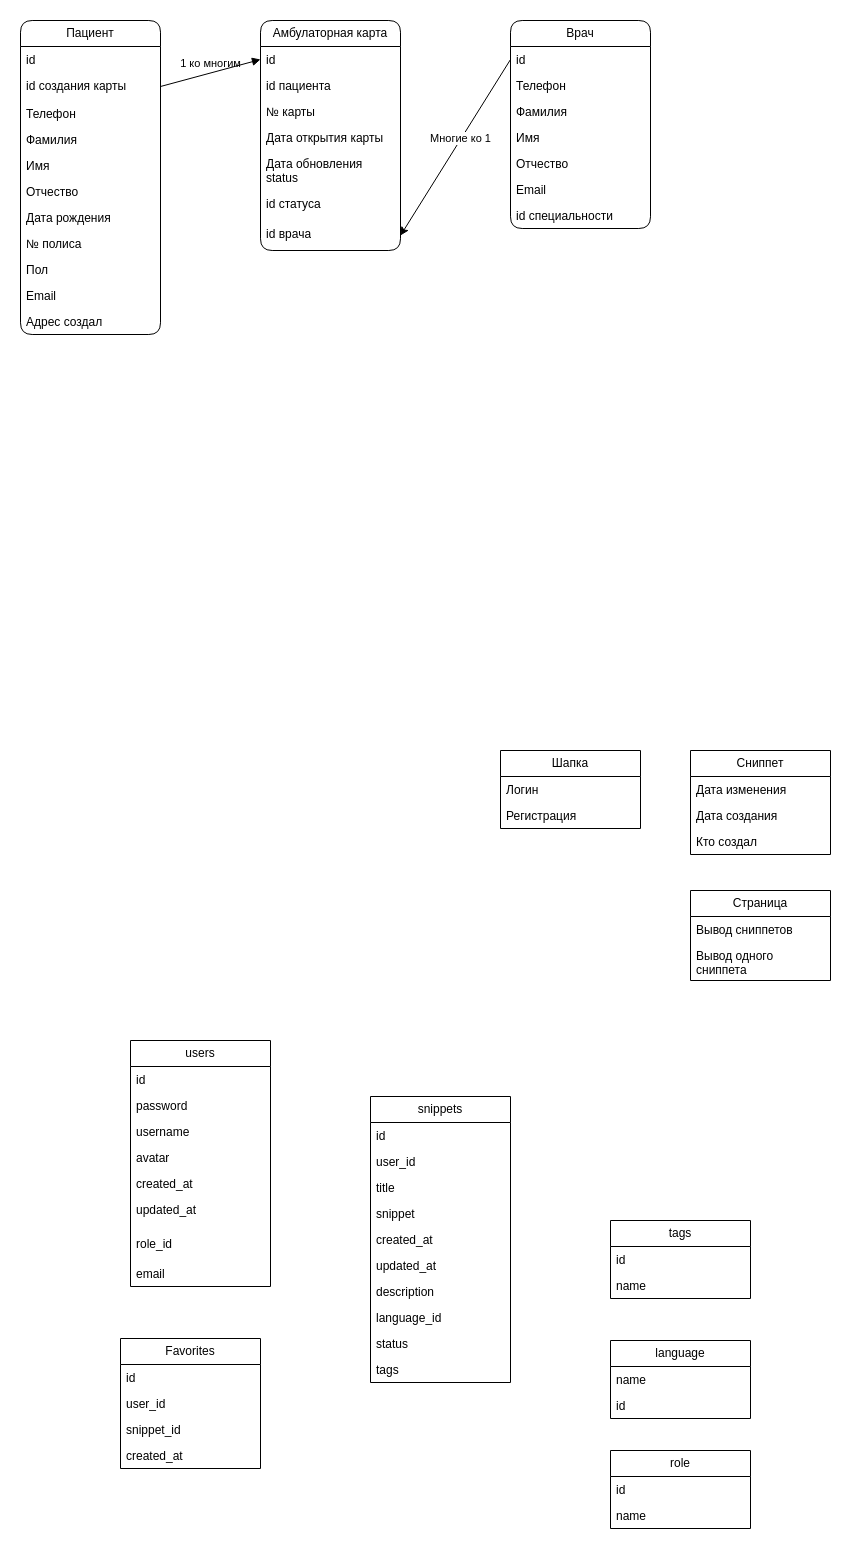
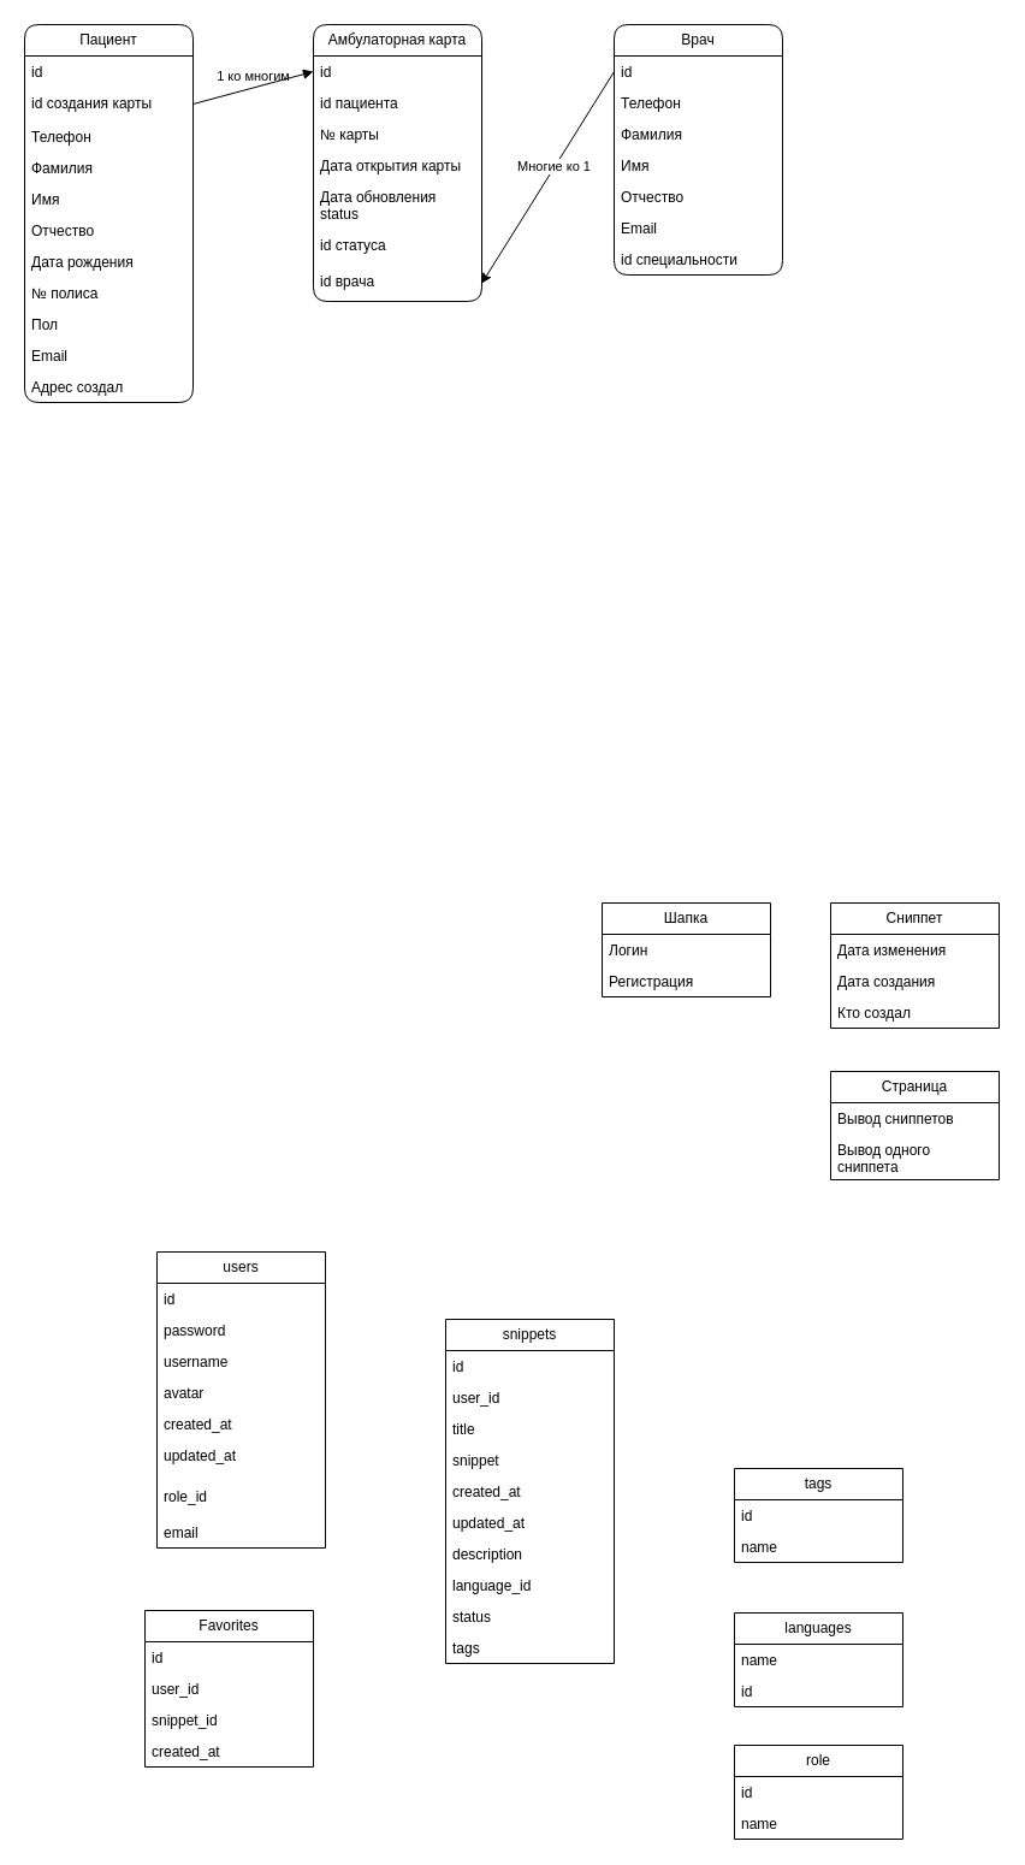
- <mxCell id="64" value="language" style="swimlane;fontStyle=0;childLayout=stackLayout;horizontal=1;startSize=26;fillColor=none;horizontalStack=0;resizeParent=1;resizeParentMax=0;resizeLast=0;collapsible=1;marginBottom=0;whiteSpace=wrap;html=1;" parent="1" vertex="1"><mxGeometry x="610" y="1340" width="140" height="78" as="geometry" /></mxCell>
+ <mxCell id="64" value="languages" style="swimlane;fontStyle=0;childLayout=stackLayout;horizontal=1;startSize=26;fillColor=none;horizontalStack=0;resizeParent=1;resizeParentMax=0;resizeLast=0;collapsible=1;marginBottom=0;whiteSpace=wrap;html=1;" parent="1" vertex="1"><mxGeometry x="610" y="1340" width="140" height="78" as="geometry" /></mxCell>
